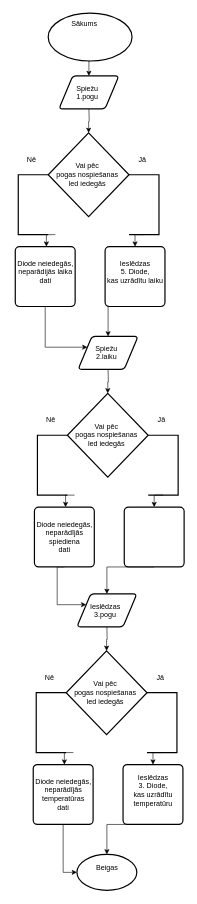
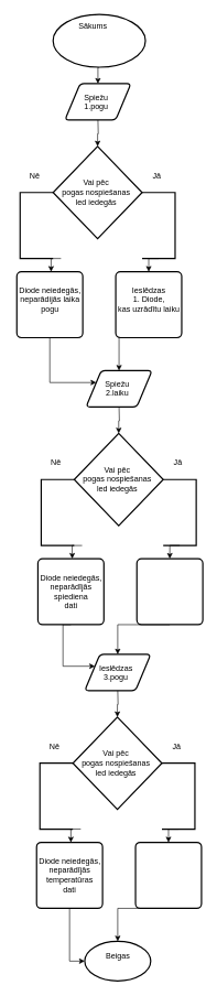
- <mxCell id="20" value="&lt;div&gt;Diode neiedegās,&lt;/div&gt;&lt;div&gt;neparādijās laika&lt;br&gt;&lt;/div&gt;&lt;div&gt; dati&lt;br&gt;&lt;/div&gt;&lt;div&gt;&lt;br&gt;&lt;/div&gt;" style="text;html=1;align=center;verticalAlign=middle;resizable=0;points=[];;autosize=1;" vertex="1" parent="1"><mxGeometry x="20" y="430" width="110" height="60" as="geometry" /></mxCell>
+ <mxCell id="20" value="&lt;div&gt;Diode neiedegās,&lt;/div&gt;&lt;div&gt;neparādijās laika&lt;br&gt;&lt;/div&gt;&lt;div&gt; pogu&lt;br&gt;&lt;/div&gt;&lt;div&gt;&lt;br&gt;&lt;/div&gt;" style="text;html=1;align=center;verticalAlign=middle;resizable=0;points=[];;autosize=1;" vertex="1" parent="1"><mxGeometry x="20" y="430" width="110" height="60" as="geometry" /></mxCell>
- <mxCell id="13" value="&lt;div&gt;Ieslēdzas &lt;br&gt;&lt;/div&gt;&lt;div&gt;5. Diode, &lt;br&gt;&lt;/div&gt;&lt;div&gt;kas uzrādītu laiku&lt;/div&gt;&lt;div&gt;&lt;br&gt;&lt;/div&gt;" style="text;html=1;align=center;verticalAlign=middle;resizable=0;points=[];;autosize=1;" vertex="1" parent="1"><mxGeometry x="170" y="430" width="110" height="60" as="geometry" /></mxCell>
+ <mxCell id="13" value="&lt;div&gt;Ieslēdzas &lt;br&gt;&lt;/div&gt;&lt;div&gt;1. Diode, &lt;br&gt;&lt;/div&gt;&lt;div&gt;kas uzrādītu laiku&lt;/div&gt;&lt;div&gt;&lt;br&gt;&lt;/div&gt;" style="text;html=1;align=center;verticalAlign=middle;resizable=0;points=[];;autosize=1;" vertex="1" parent="1"><mxGeometry x="170" y="430" width="110" height="60" as="geometry" /></mxCell>
- <mxCell id="46" value="&lt;div&gt;Ieslēdzas &lt;br&gt;&lt;/div&gt;&lt;div&gt;3. Diode, &lt;br&gt;&lt;/div&gt;&lt;div&gt;kas uzrādītu &lt;br&gt;&lt;/div&gt;&lt;div&gt;temperatūru&lt;br&gt;&lt;/div&gt;&lt;div&gt;&lt;br&gt;&lt;/div&gt;" style="text;html=1;align=center;verticalAlign=middle;resizable=0;points=[];;autosize=1;" vertex="1" parent="1"><mxGeometry x="215" y="1285" width="80" height="80" as="geometry" /></mxCell>
